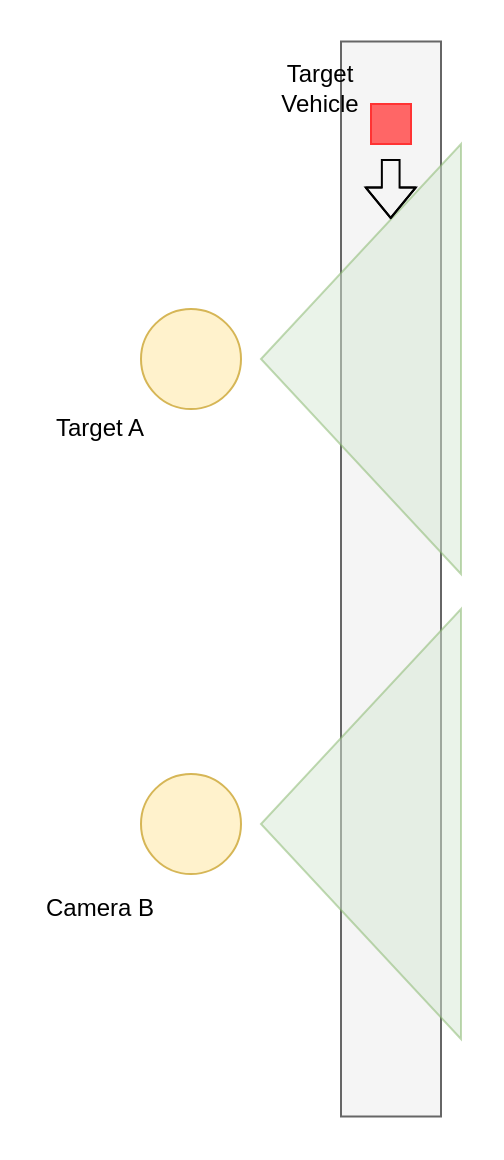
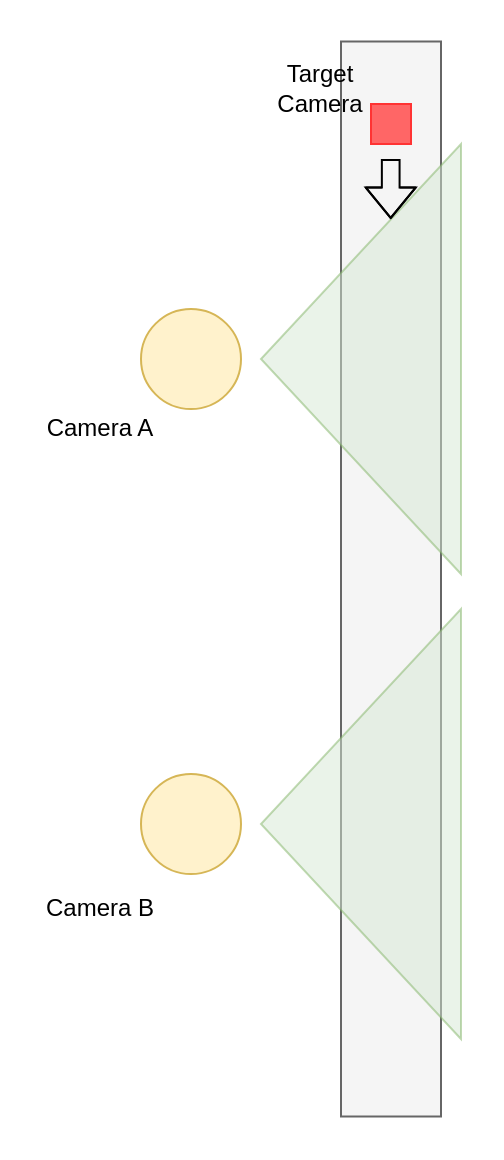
- <mxCell id="13" value="&lt;div&gt;Target Vehicle&lt;/div&gt;" style="text;html=1;strokeColor=none;fillColor=none;align=center;verticalAlign=middle;whiteSpace=wrap;rounded=0;" vertex="1" parent="2"><mxGeometry x="60" y="-10" width="60" height="30" as="geometry" /></mxCell>
+ <mxCell id="13" value="&lt;div&gt;Target Camera&lt;/div&gt;" style="text;html=1;strokeColor=none;fillColor=none;align=center;verticalAlign=middle;whiteSpace=wrap;rounded=0;" vertex="1" parent="2"><mxGeometry x="60" y="-10" width="60" height="30" as="geometry" /></mxCell>
- <mxCell id="14" value="Target A" style="text;html=1;strokeColor=none;fillColor=none;align=center;verticalAlign=middle;whiteSpace=wrap;rounded=0;" vertex="1" parent="1"><mxGeometry x="20" y="199" width="60" height="30" as="geometry" /></mxCell>
+ <mxCell id="14" value="Camera A" style="text;html=1;strokeColor=none;fillColor=none;align=center;verticalAlign=middle;whiteSpace=wrap;rounded=0;" vertex="1" parent="1"><mxGeometry x="20" y="199" width="60" height="30" as="geometry" /></mxCell>
